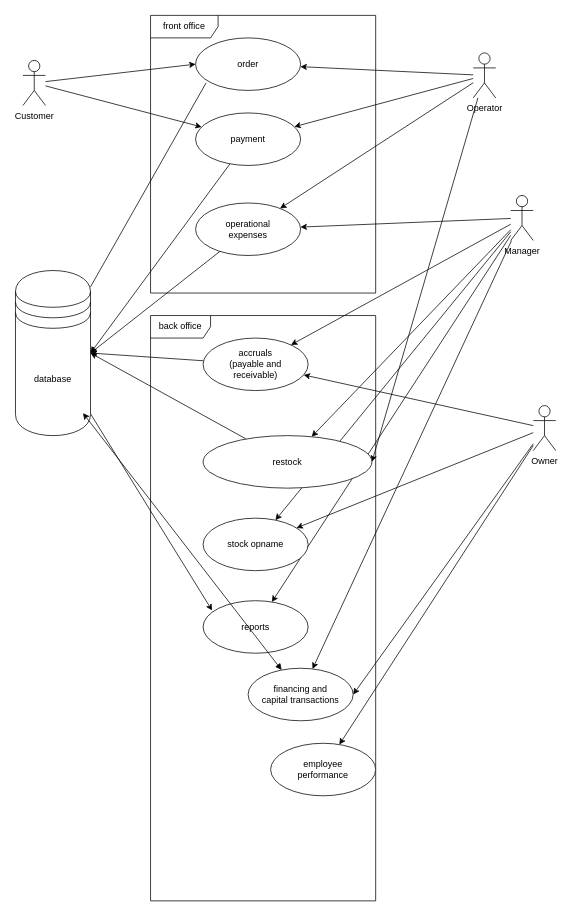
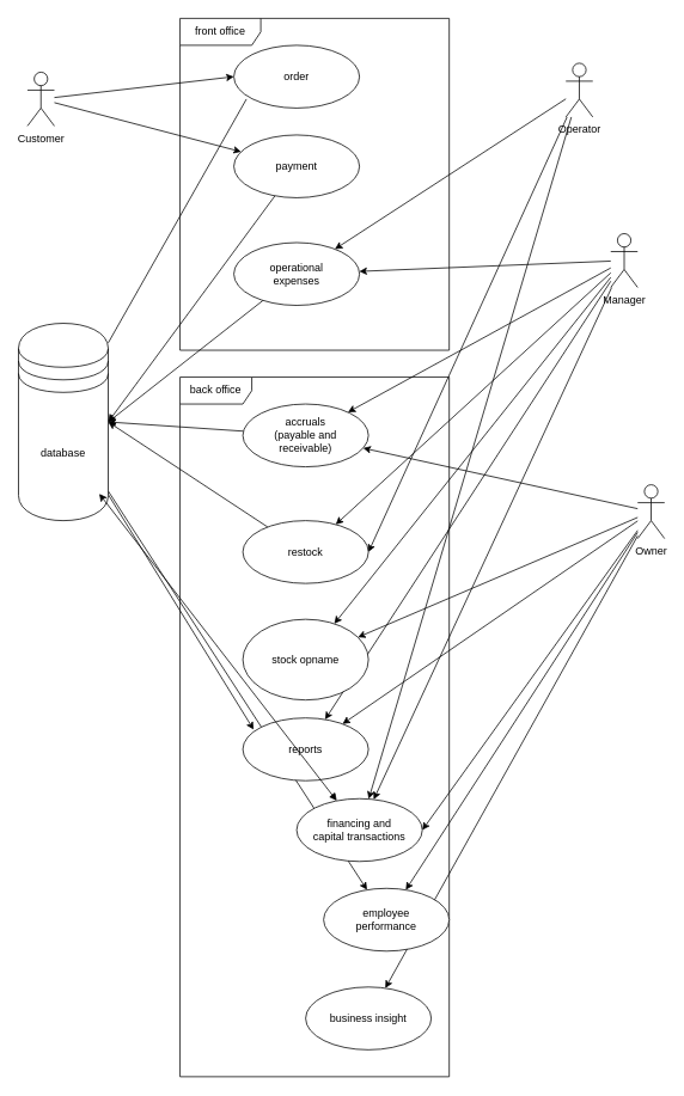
- <mxCell id="2" style="edgeStyle=none;rounded=0;orthogonalLoop=1;jettySize=auto;html=1;" edge="1" parent="1" source="6" target="29"><mxGeometry relative="1" as="geometry" /></mxCell>
- <mxCell id="3" style="edgeStyle=none;rounded=0;orthogonalLoop=1;jettySize=auto;html=1;" edge="1" parent="1" source="6" target="31"><mxGeometry relative="1" as="geometry" /></mxCell>
+ <mxCell id="3" style="edgeStyle=none;rounded=0;orthogonalLoop=1;jettySize=auto;html=1;" edge="1" parent="1" source="6" target="43"><mxGeometry relative="1" as="geometry" /></mxCell>
- <mxCell id="36" value="restock" style="ellipse;whiteSpace=wrap;html=1;" vertex="1" parent="1"><mxGeometry x="270" y="580" width="225" height="70" as="geometry" /></mxCell>
+ <mxCell id="36" value="restock" style="ellipse;whiteSpace=wrap;html=1;" vertex="1" parent="1"><mxGeometry x="270" y="580" width="140" height="70" as="geometry" /></mxCell>
+ <mxCell id="16" style="edgeStyle=none;rounded=0;orthogonalLoop=1;jettySize=auto;html=1;" edge="1" parent="1" source="20" target="38"><mxGeometry relative="1" as="geometry" /></mxCell>
- <mxCell id="37" value="stock opname" style="ellipse;whiteSpace=wrap;html=1;" vertex="1" parent="1"><mxGeometry x="270" y="690" width="140" height="70" as="geometry" /></mxCell>
+ <mxCell id="37" value="stock opname" style="ellipse;whiteSpace=wrap;html=1;" vertex="1" parent="1"><mxGeometry x="270" y="690" width="140" height="90" as="geometry" /></mxCell>
+ <mxCell id="26" style="edgeStyle=none;rounded=0;orthogonalLoop=1;jettySize=auto;html=1;startArrow=none;startFill=0;" edge="1" parent="1" source="27" target="41"><mxGeometry relative="1" as="geometry" /></mxCell>
+ <mxCell id="19" style="edgeStyle=none;rounded=0;orthogonalLoop=1;jettySize=auto;html=1;" edge="1" parent="1" source="20" target="44"><mxGeometry relative="1" as="geometry" /></mxCell>
+ <mxCell id="44" value="business insight" style="ellipse;whiteSpace=wrap;html=1;" vertex="1" parent="1"><mxGeometry x="340" y="1100" width="140" height="70" as="geometry" /></mxCell>
